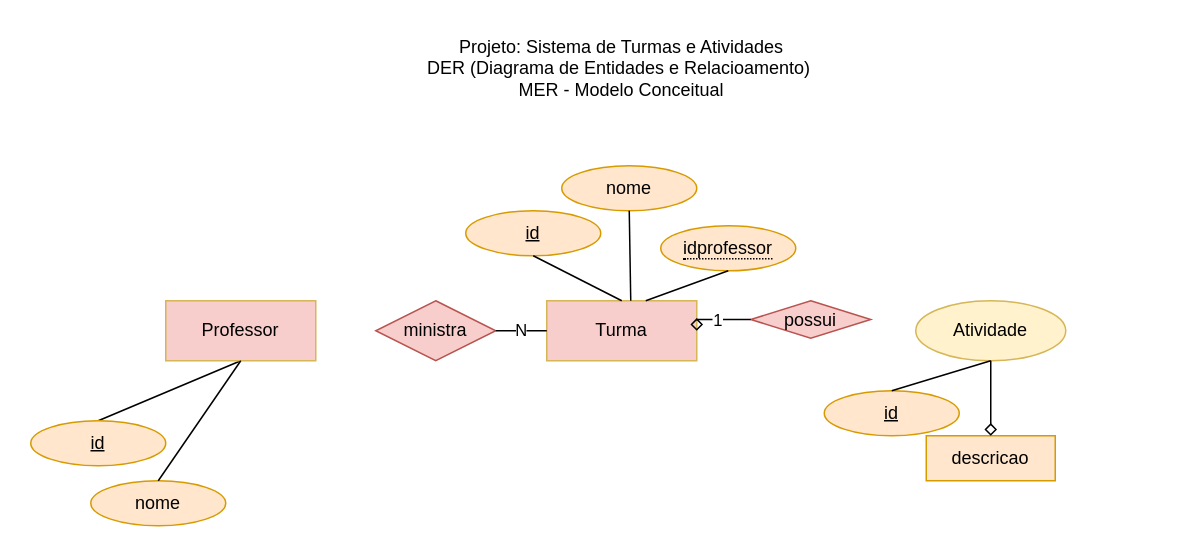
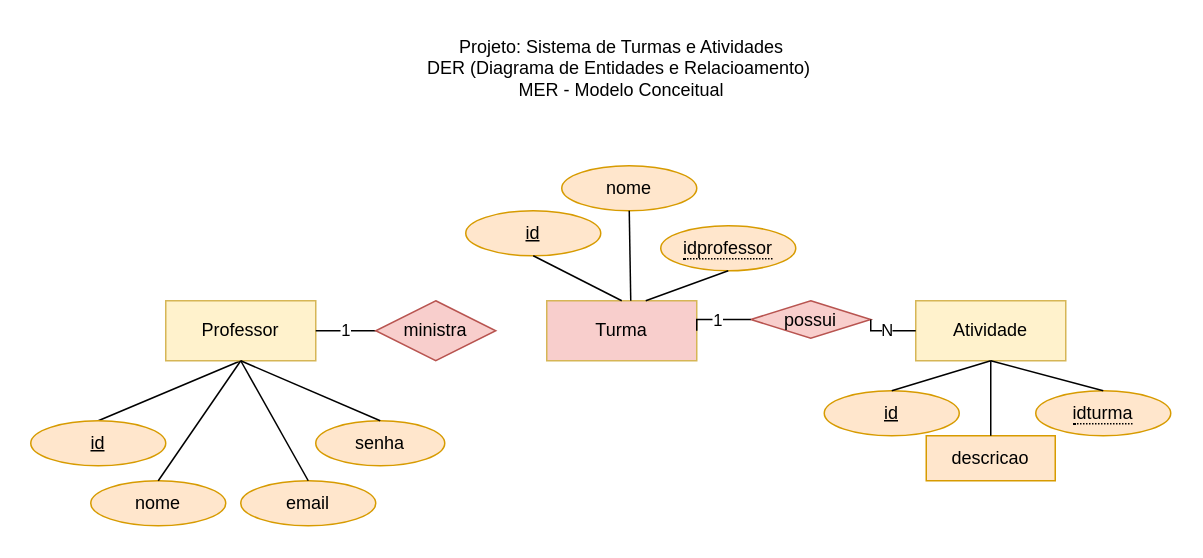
- <mxCell id="12" value="1" style="edgeStyle=orthogonalEdgeStyle;rounded=0;orthogonalLoop=1;jettySize=auto;html=1;exitX=0;exitY=0.5;exitDx=0;exitDy=0;endArrow=diamond;endFill=0;entryX=1;entryY=0.5;entryDx=0;entryDy=0;" edge="1" parent="1" source="9" target="5"><mxGeometry relative="1" as="geometry"><mxPoint x="620" y="230" as="sourcePoint" /><mxPoint x="600" y="230" as="targetPoint" /></mxGeometry></mxCell>
+ <mxCell id="12" value="1" style="edgeStyle=orthogonalEdgeStyle;rounded=0;orthogonalLoop=1;jettySize=auto;html=1;exitX=0;exitY=0.5;exitDx=0;exitDy=0;endArrow=none;endFill=0;entryX=1;entryY=0.5;entryDx=0;entryDy=0;" edge="1" parent="1" source="9" target="5"><mxGeometry relative="1" as="geometry"><mxPoint x="620" y="230" as="sourcePoint" /><mxPoint x="600" y="230" as="targetPoint" /></mxGeometry></mxCell>
- <mxCell id="4" value="Professor" style="whiteSpace=wrap;html=1;align=center;fillColor=#f8cecc;strokeColor=#d6b656;" vertex="1" parent="1"><mxGeometry x="110" y="200" width="100" height="40" as="geometry" /></mxCell>
+ <mxCell id="4" value="Professor" style="whiteSpace=wrap;html=1;align=center;fillColor=#fff2cc;strokeColor=#d6b656;" vertex="1" parent="1"><mxGeometry x="110" y="200" width="100" height="40" as="geometry" /></mxCell>
+ <mxCell id="7" value="1" style="edgeStyle=orthogonalEdgeStyle;rounded=0;orthogonalLoop=1;jettySize=auto;html=1;exitX=0;exitY=0.5;exitDx=0;exitDy=0;entryX=1;entryY=0.5;entryDx=0;entryDy=0;endArrow=none;endFill=0;" edge="1" parent="1" source="8" target="4"><mxGeometry relative="1" as="geometry" /></mxCell>
- <mxCell id="10" value="N" style="edgeStyle=orthogonalEdgeStyle;rounded=0;orthogonalLoop=1;jettySize=auto;html=1;exitX=0;exitY=0.5;exitDx=0;exitDy=0;entryX=1;entryY=0.5;entryDx=0;entryDy=0;endArrow=none;endFill=0;" edge="1" parent="1" source="5" target="8"><mxGeometry relative="1" as="geometry"><mxPoint x="220" y="230" as="sourcePoint" /><mxPoint x="190" y="230" as="targetPoint" /></mxGeometry></mxCell>
+ <mxCell id="11" value="N" style="edgeStyle=orthogonalEdgeStyle;rounded=0;orthogonalLoop=1;jettySize=auto;html=1;exitX=0;exitY=0.5;exitDx=0;exitDy=0;endArrow=none;endFill=0;entryX=1;entryY=0.5;entryDx=0;entryDy=0;" edge="1" parent="1" source="6" target="9"><mxGeometry relative="1" as="geometry"><mxPoint x="490" y="230" as="sourcePoint" /><mxPoint x="690" y="220" as="targetPoint" /></mxGeometry></mxCell>
- <mxCell id="6" value="Atividade" style="ellipse;whiteSpace=wrap;html=1;align=center;fillColor=#fff2cc;strokeColor=#d6b656;" vertex="1" parent="1"><mxGeometry x="610" y="200" width="100" height="40" as="geometry" /></mxCell>
+ <mxCell id="6" value="Atividade" style="whiteSpace=wrap;html=1;align=center;fillColor=#fff2cc;strokeColor=#d6b656;" vertex="1" parent="1"><mxGeometry x="610" y="200" width="100" height="40" as="geometry" /></mxCell>
+ <mxCell id="31" style="rounded=0;orthogonalLoop=1;jettySize=auto;html=1;exitX=0.5;exitY=1;exitDx=0;exitDy=0;entryX=0.5;entryY=0;entryDx=0;entryDy=0;endArrow=none;endFill=0;" edge="1" parent="1" source="6" target="21"><mxGeometry relative="1" as="geometry"><mxPoint x="670" y="250" as="sourcePoint" /><mxPoint x="670" y="300" as="targetPoint" /></mxGeometry></mxCell>
+ <mxCell id="25" style="rounded=0;orthogonalLoop=1;jettySize=auto;html=1;exitX=0.5;exitY=1;exitDx=0;exitDy=0;entryX=0.5;entryY=0;entryDx=0;entryDy=0;endArrow=none;endFill=0;" edge="1" parent="1" source="4" target="16"><mxGeometry relative="1" as="geometry"><mxPoint x="170" y="250" as="sourcePoint" /><mxPoint x="215" y="330" as="targetPoint" /></mxGeometry></mxCell>
+ <mxCell id="21" value="&lt;span style=&quot;border-bottom: 1px dotted&quot;&gt;idturma&lt;/span&gt;" style="ellipse;whiteSpace=wrap;html=1;align=center;fillColor=#ffe6cc;strokeColor=#d79b00;" vertex="1" parent="1"><mxGeometry x="690" y="260" width="90" height="30" as="geometry" /></mxCell>
+ <mxCell id="24" style="rounded=0;orthogonalLoop=1;jettySize=auto;html=1;exitX=0.5;exitY=1;exitDx=0;exitDy=0;entryX=0.5;entryY=0;entryDx=0;entryDy=0;endArrow=none;endFill=0;" edge="1" parent="1" source="4" target="15"><mxGeometry relative="1" as="geometry"><mxPoint x="170" y="250" as="sourcePoint" /><mxPoint x="115" y="330" as="targetPoint" /></mxGeometry></mxCell>
- <mxCell id="30" style="rounded=0;orthogonalLoop=1;jettySize=auto;html=1;exitX=0.5;exitY=1;exitDx=0;exitDy=0;entryX=0.5;entryY=0;entryDx=0;entryDy=0;endArrow=diamond;endFill=0;" edge="1" parent="1" source="6" target="22"><mxGeometry relative="1" as="geometry"><mxPoint x="670" y="250" as="sourcePoint" /><mxPoint x="604" y="270" as="targetPoint" /></mxGeometry></mxCell>
+ <mxCell id="30" style="rounded=0;orthogonalLoop=1;jettySize=auto;html=1;exitX=0.5;exitY=1;exitDx=0;exitDy=0;entryX=0.5;entryY=0;entryDx=0;entryDy=0;endArrow=none;endFill=0;" edge="1" parent="1" source="6" target="22"><mxGeometry relative="1" as="geometry"><mxPoint x="670" y="250" as="sourcePoint" /><mxPoint x="604" y="270" as="targetPoint" /></mxGeometry></mxCell>
+ <mxCell id="16" value="senha" style="ellipse;whiteSpace=wrap;html=1;align=center;fillColor=#ffe6cc;strokeColor=#d79b00;" vertex="1" parent="1"><mxGeometry x="210" y="280" width="86" height="30" as="geometry" /></mxCell>
+ <mxCell id="15" value="email" style="ellipse;whiteSpace=wrap;html=1;align=center;fillColor=#ffe6cc;strokeColor=#d79b00;" vertex="1" parent="1"><mxGeometry x="160" y="320" width="90" height="30" as="geometry" /></mxCell>
